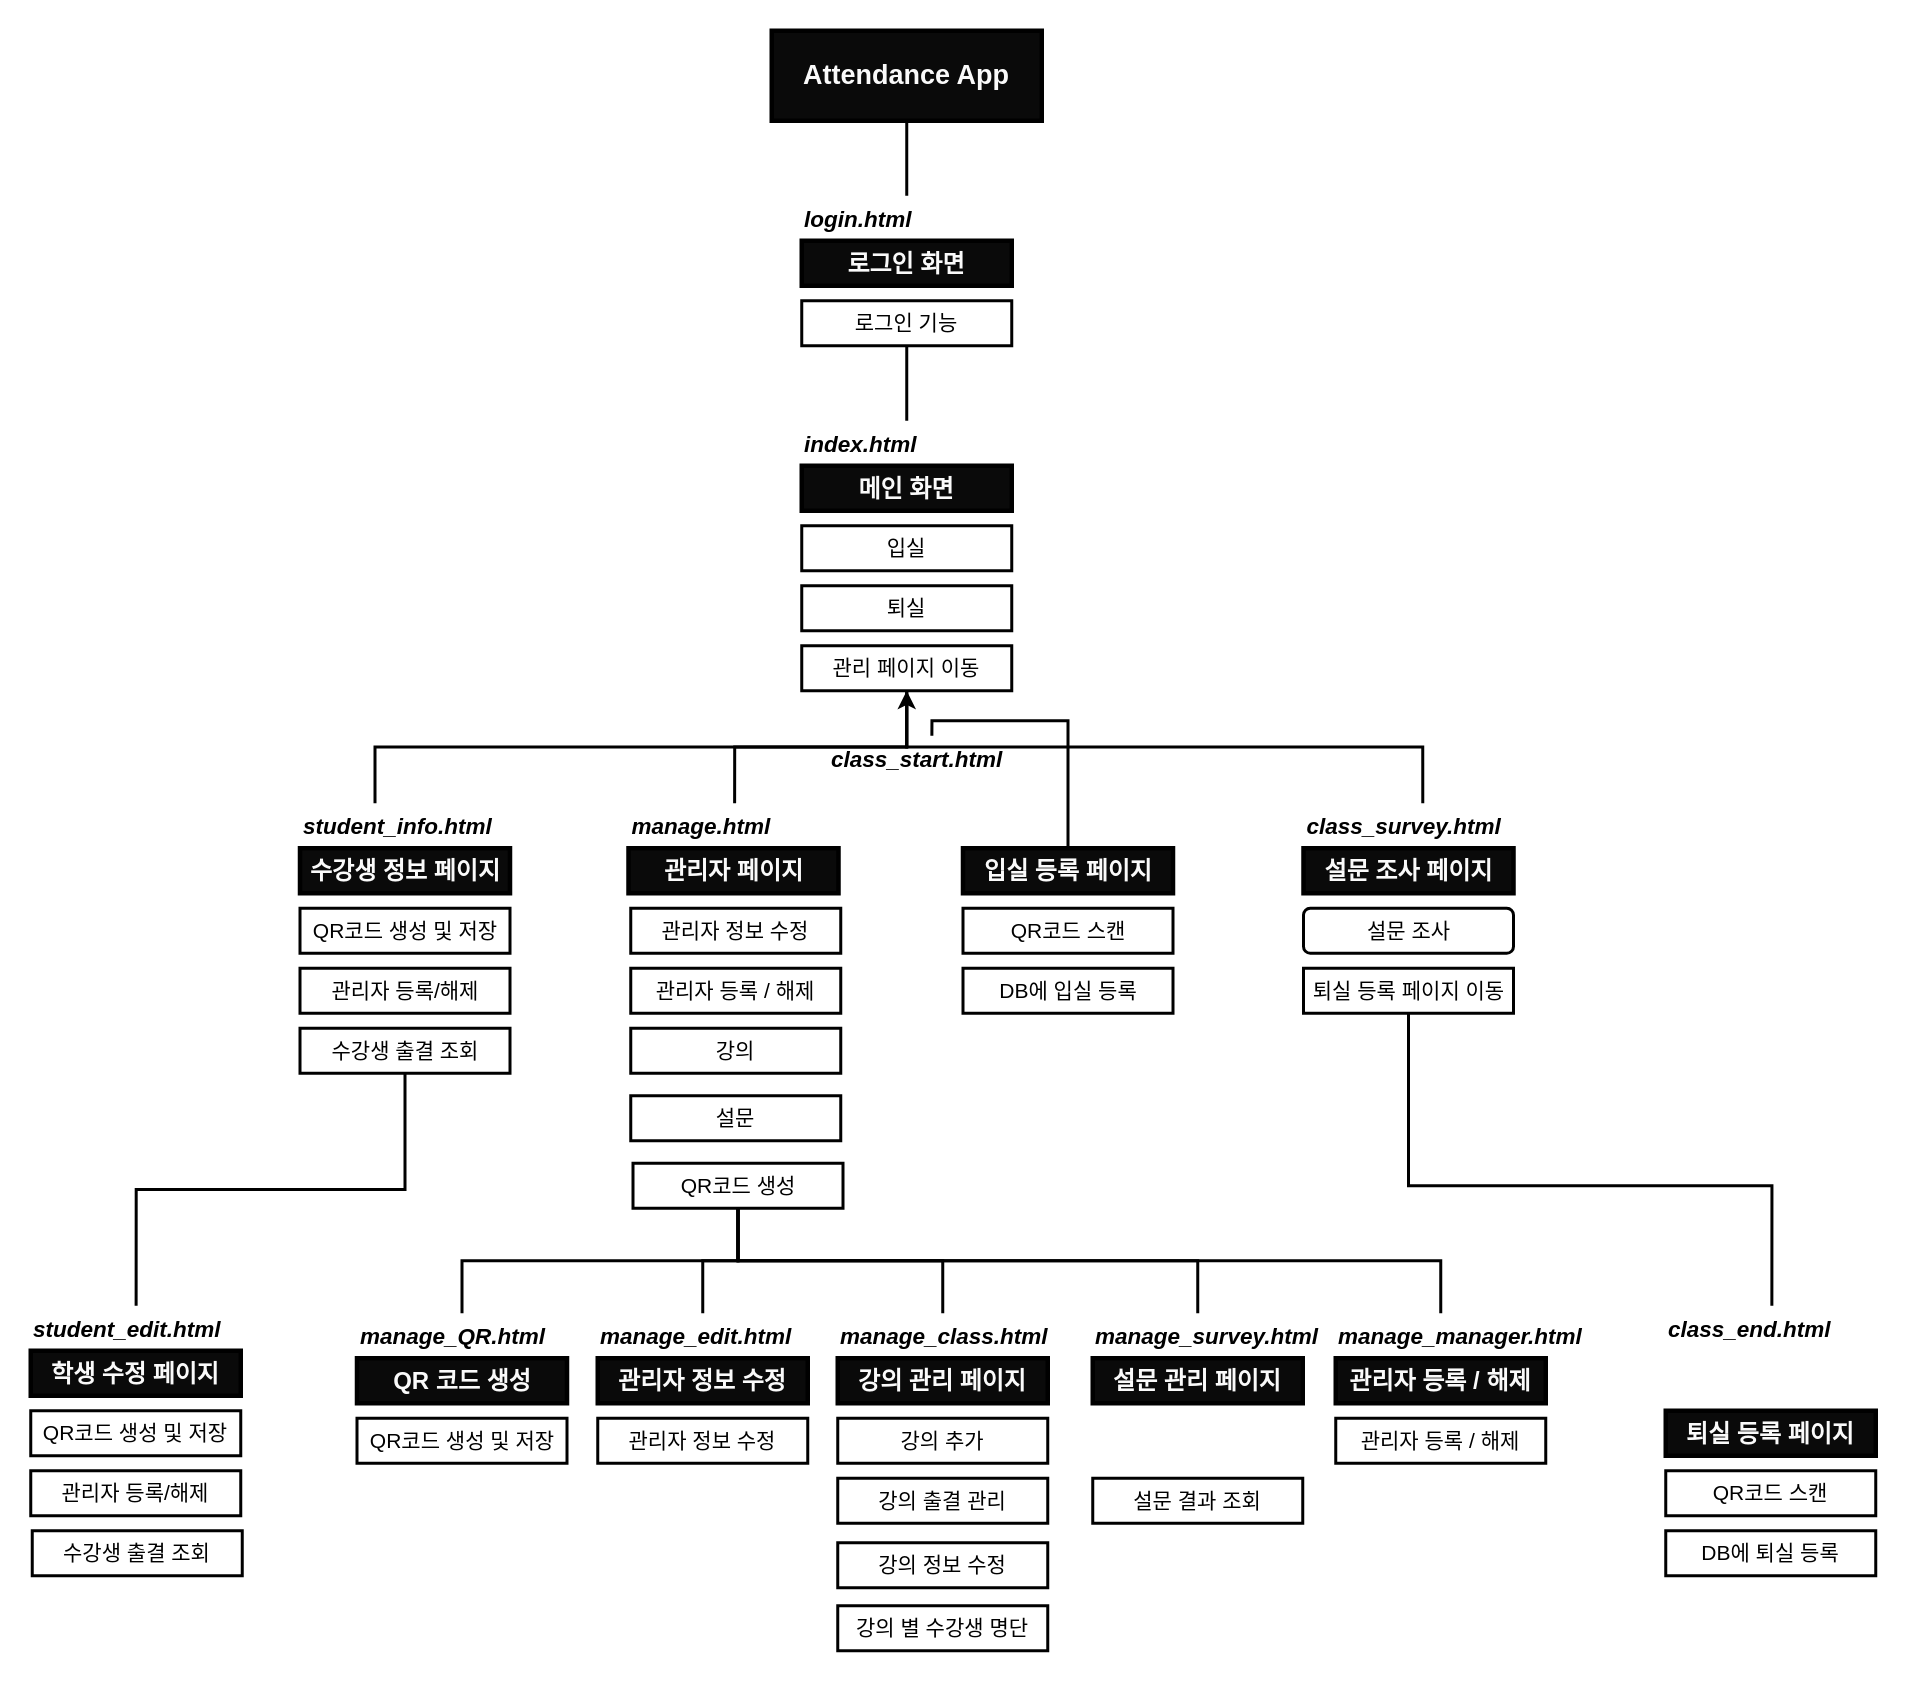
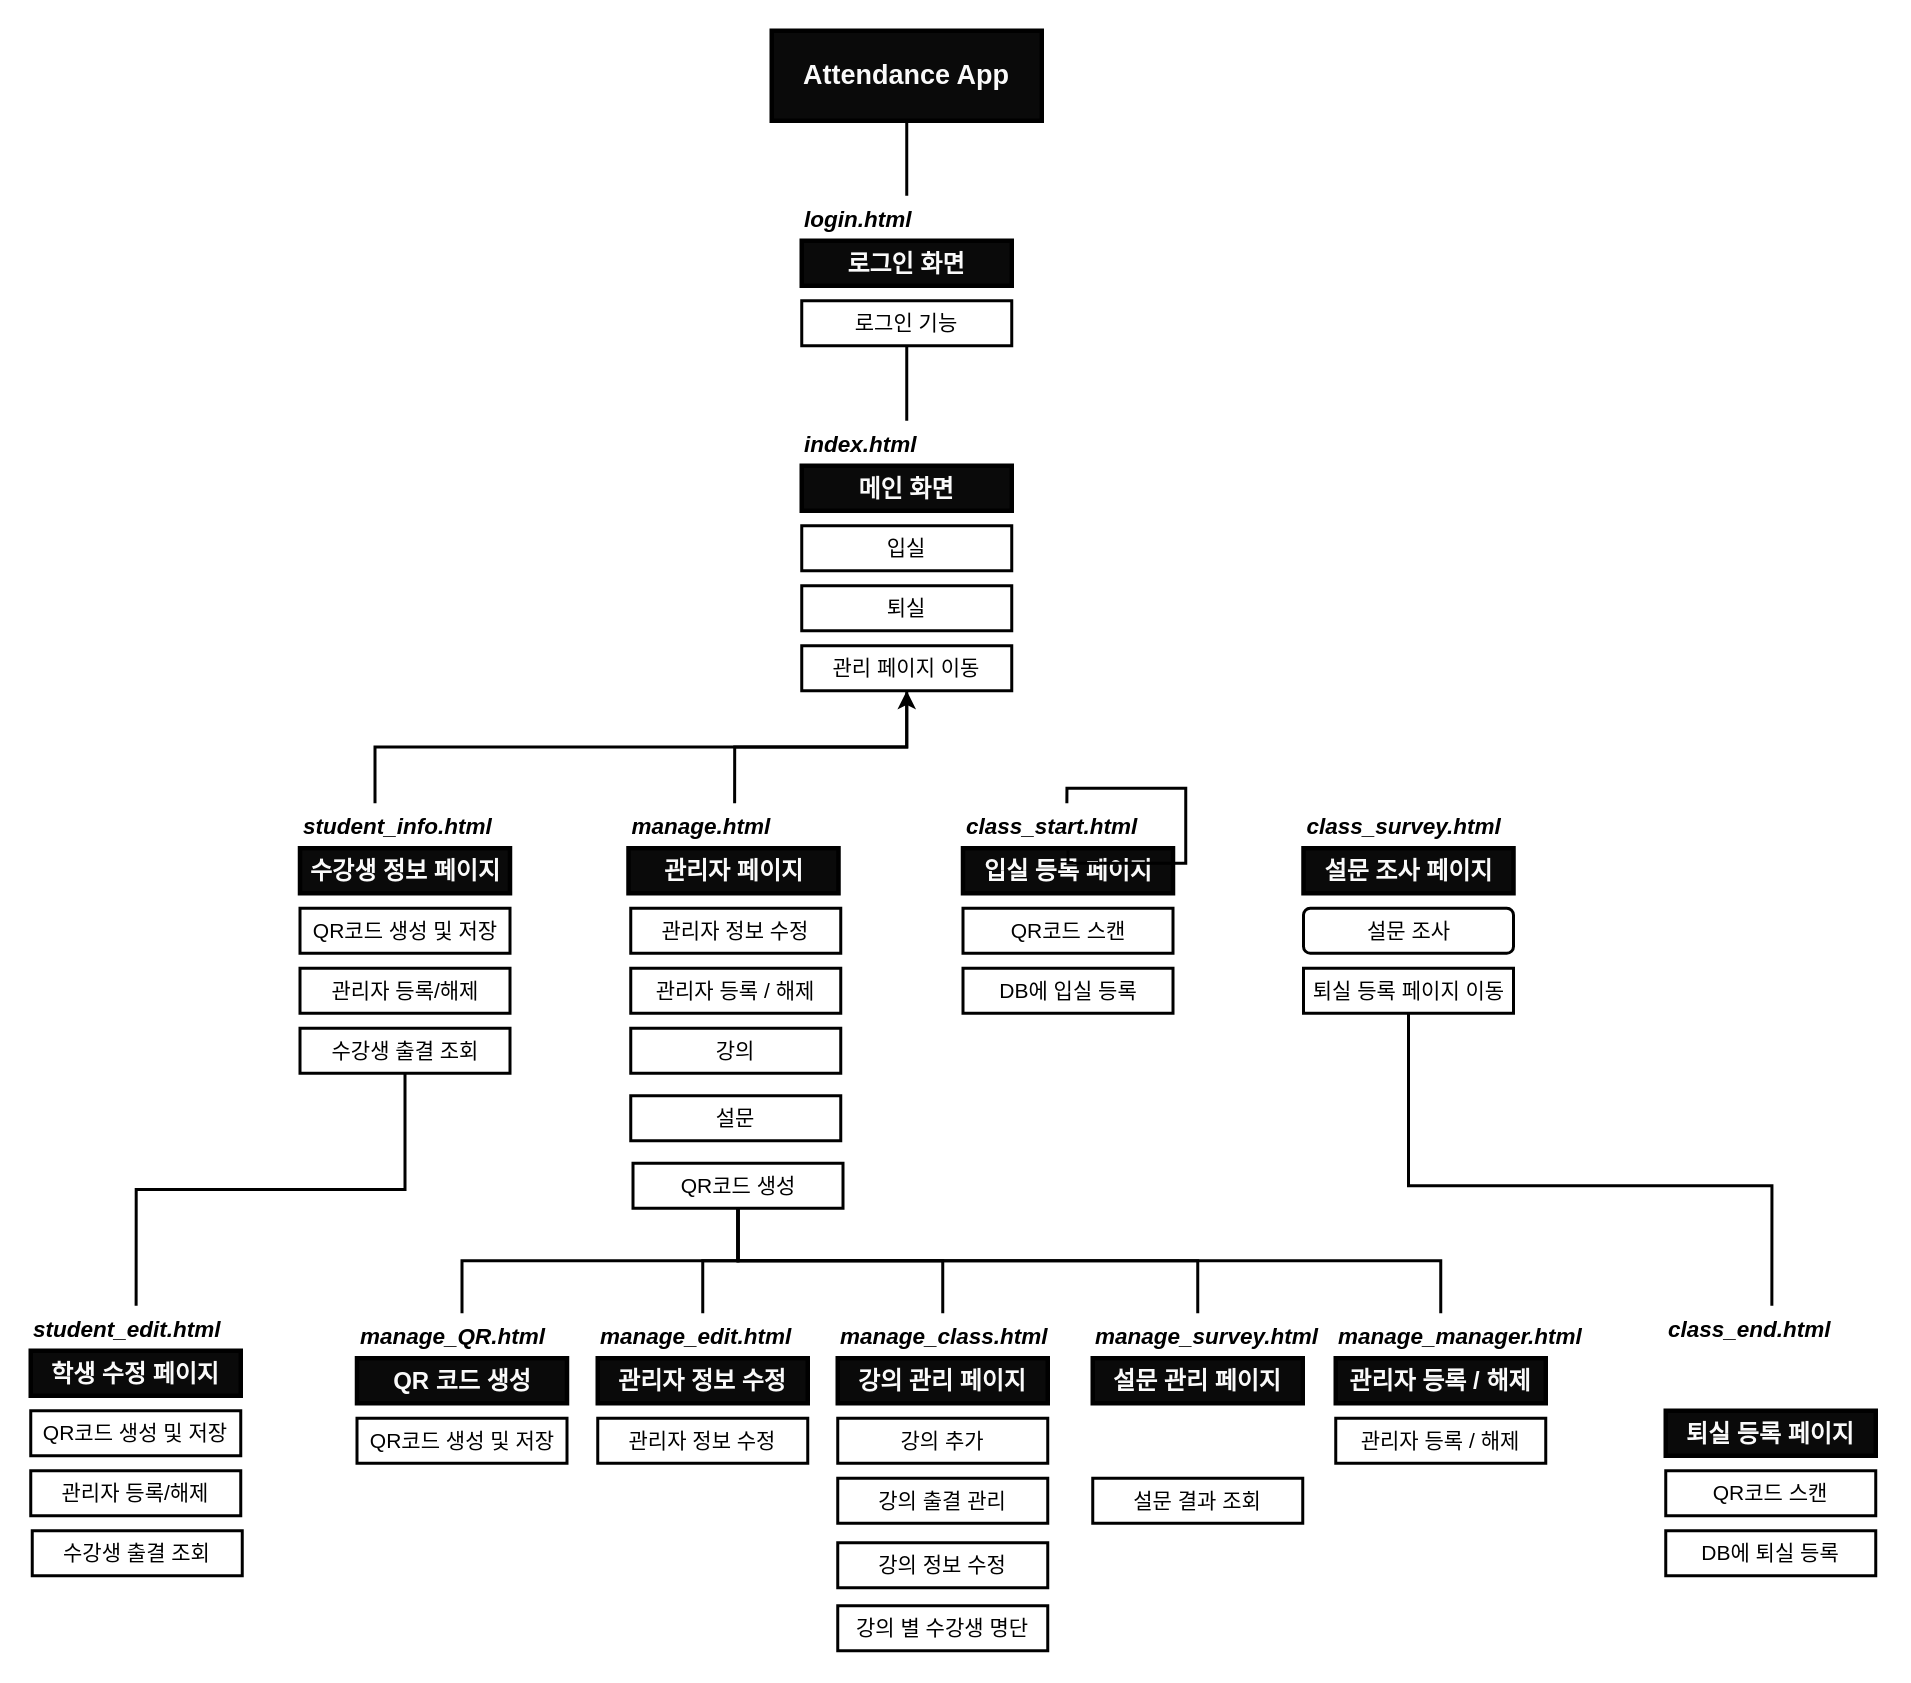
- <mxCell id="45" value="" style="endArrow=none;html=1;rounded=0;edgeStyle=orthogonalEdgeStyle;strokeWidth=2;entryX=0.5;entryY=1;entryDx=0;entryDy=0;exitX=0.562;exitY=0;exitDx=0;exitDy=0;exitPerimeter=0;" parent="1" source="22" target="10" edge="1"><mxGeometry width="50" height="50" relative="1" as="geometry"><mxPoint x="721" y="545" as="sourcePoint" /><mxPoint x="614" y="470" as="targetPoint" /></mxGeometry></mxCell>
- <mxCell id="18" value="&lt;span style=&quot;font-size: 15px;&quot;&gt;&lt;b&gt;&lt;i&gt;class_start.html&lt;/i&gt;&lt;/b&gt;&lt;/span&gt;" style="text;html=1;strokeColor=none;fillColor=none;align=left;verticalAlign=middle;whiteSpace=wrap;rounded=0;" parent="1" vertex="1"><mxGeometry x="551.5" y="490" width="138.5" height="30" as="geometry" /></mxCell>
+ <mxCell id="18" value="&lt;span style=&quot;font-size: 15px;&quot;&gt;&lt;b&gt;&lt;i&gt;class_start.html&lt;/i&gt;&lt;/b&gt;&lt;/span&gt;" style="text;html=1;strokeColor=none;fillColor=none;align=left;verticalAlign=middle;whiteSpace=wrap;rounded=0;" parent="1" vertex="1"><mxGeometry x="641.5" y="535" width="138.5" height="30" as="geometry" /></mxCell>
